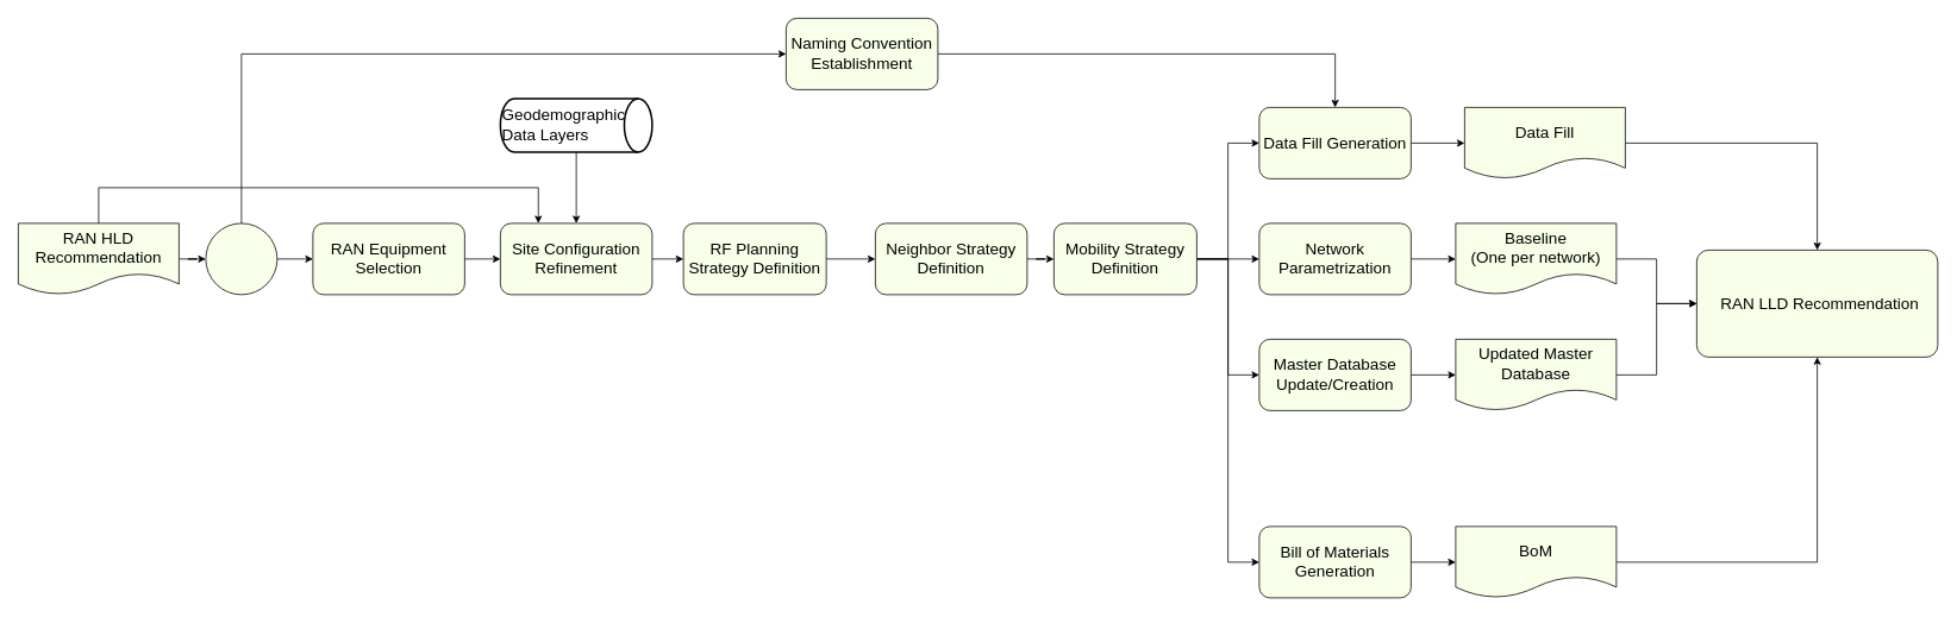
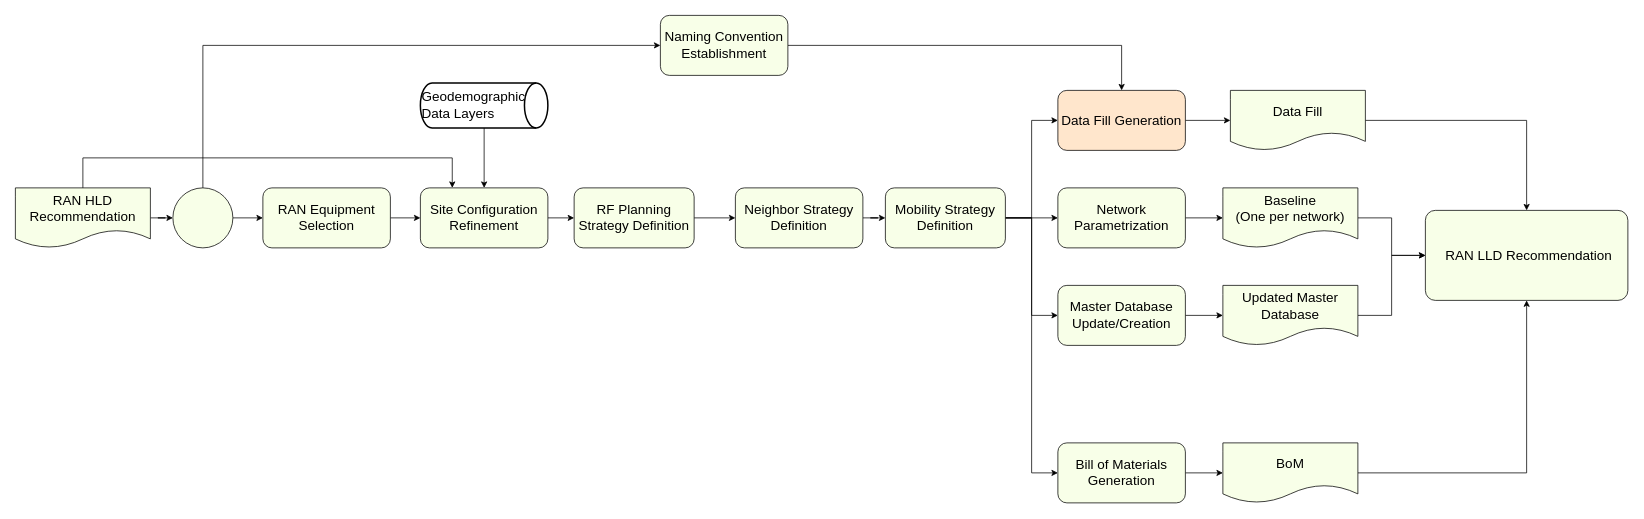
- <mxCell id="27" value="&lt;font style=&quot;font-size: 18px&quot;&gt;Data Fill Generation&lt;/font&gt;" style="rounded=1;whiteSpace=wrap;html=1;fillColor=#F8FFE8;" parent="1" vertex="1"><mxGeometry x="1410" y="120" width="170" height="80" as="geometry" /></mxCell>
+ <mxCell id="27" value="&lt;font style=&quot;font-size: 18px&quot;&gt;Data Fill Generation&lt;/font&gt;" style="rounded=1;whiteSpace=wrap;html=1;fillColor=#ffe6cc;" parent="1" vertex="1"><mxGeometry x="1410" y="120" width="170" height="80" as="geometry" /></mxCell>
